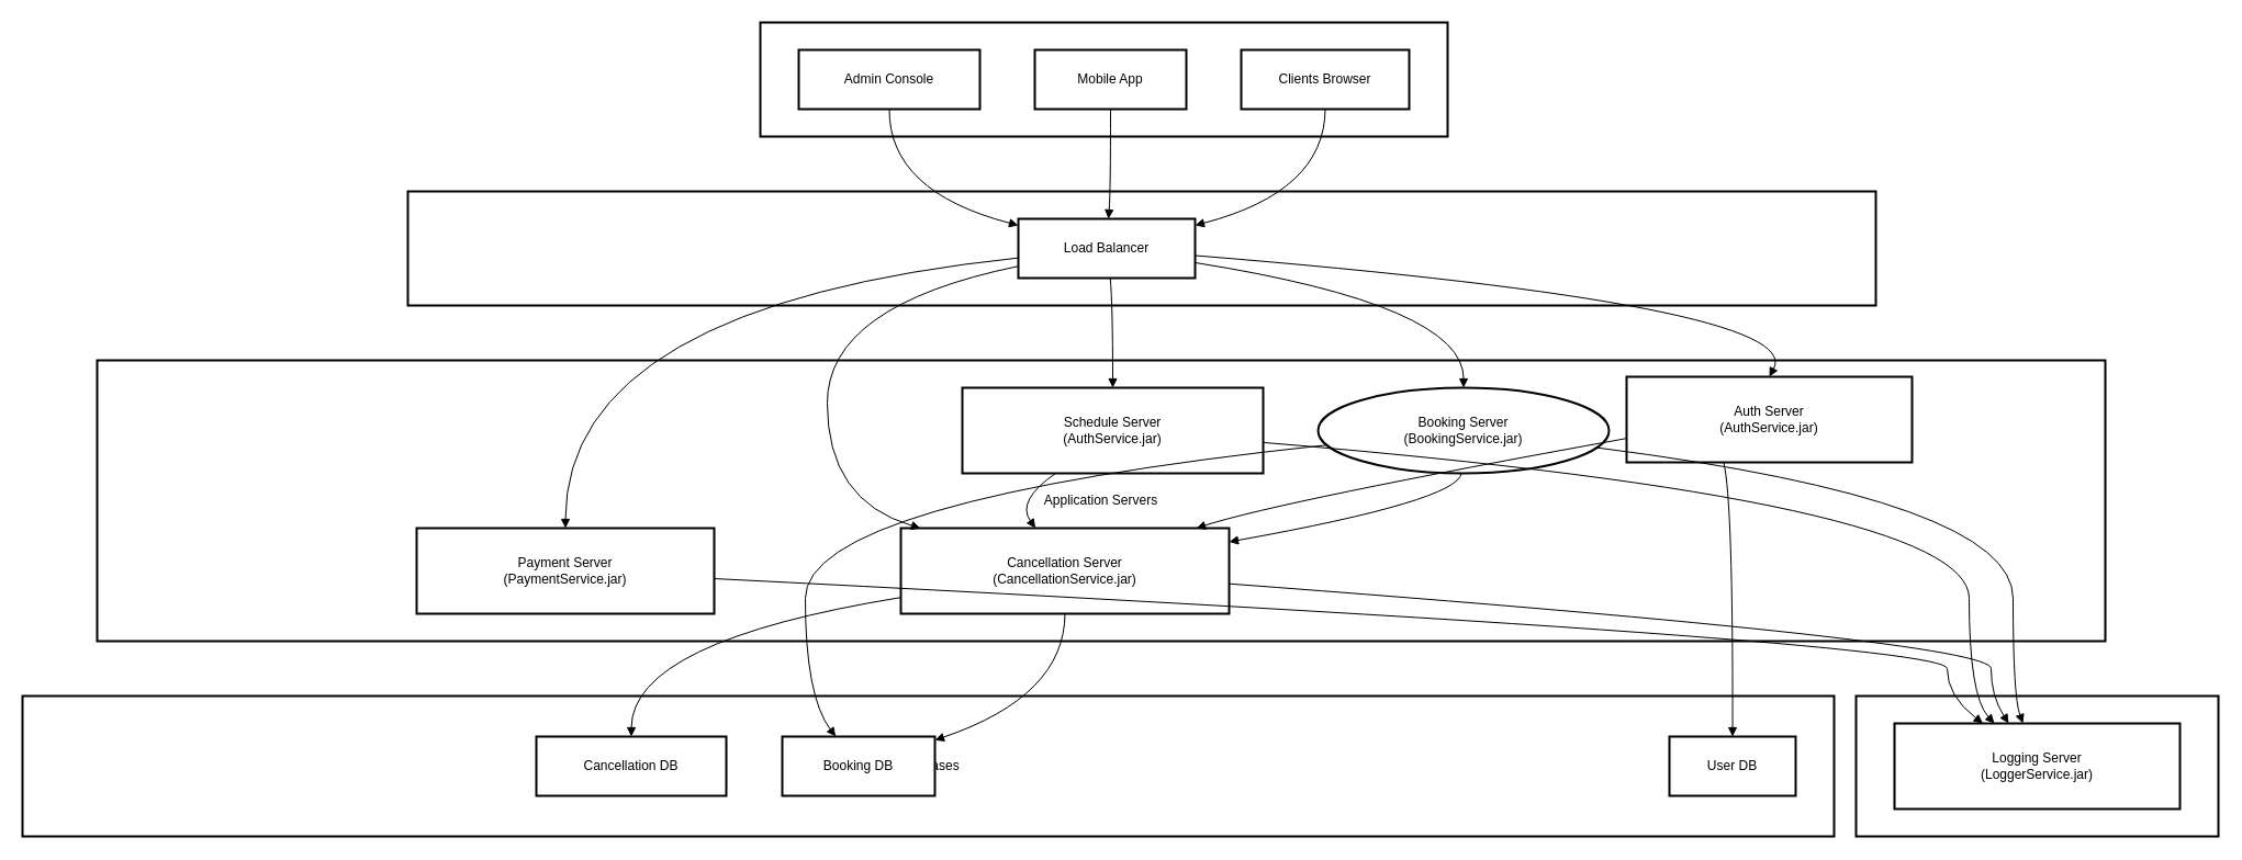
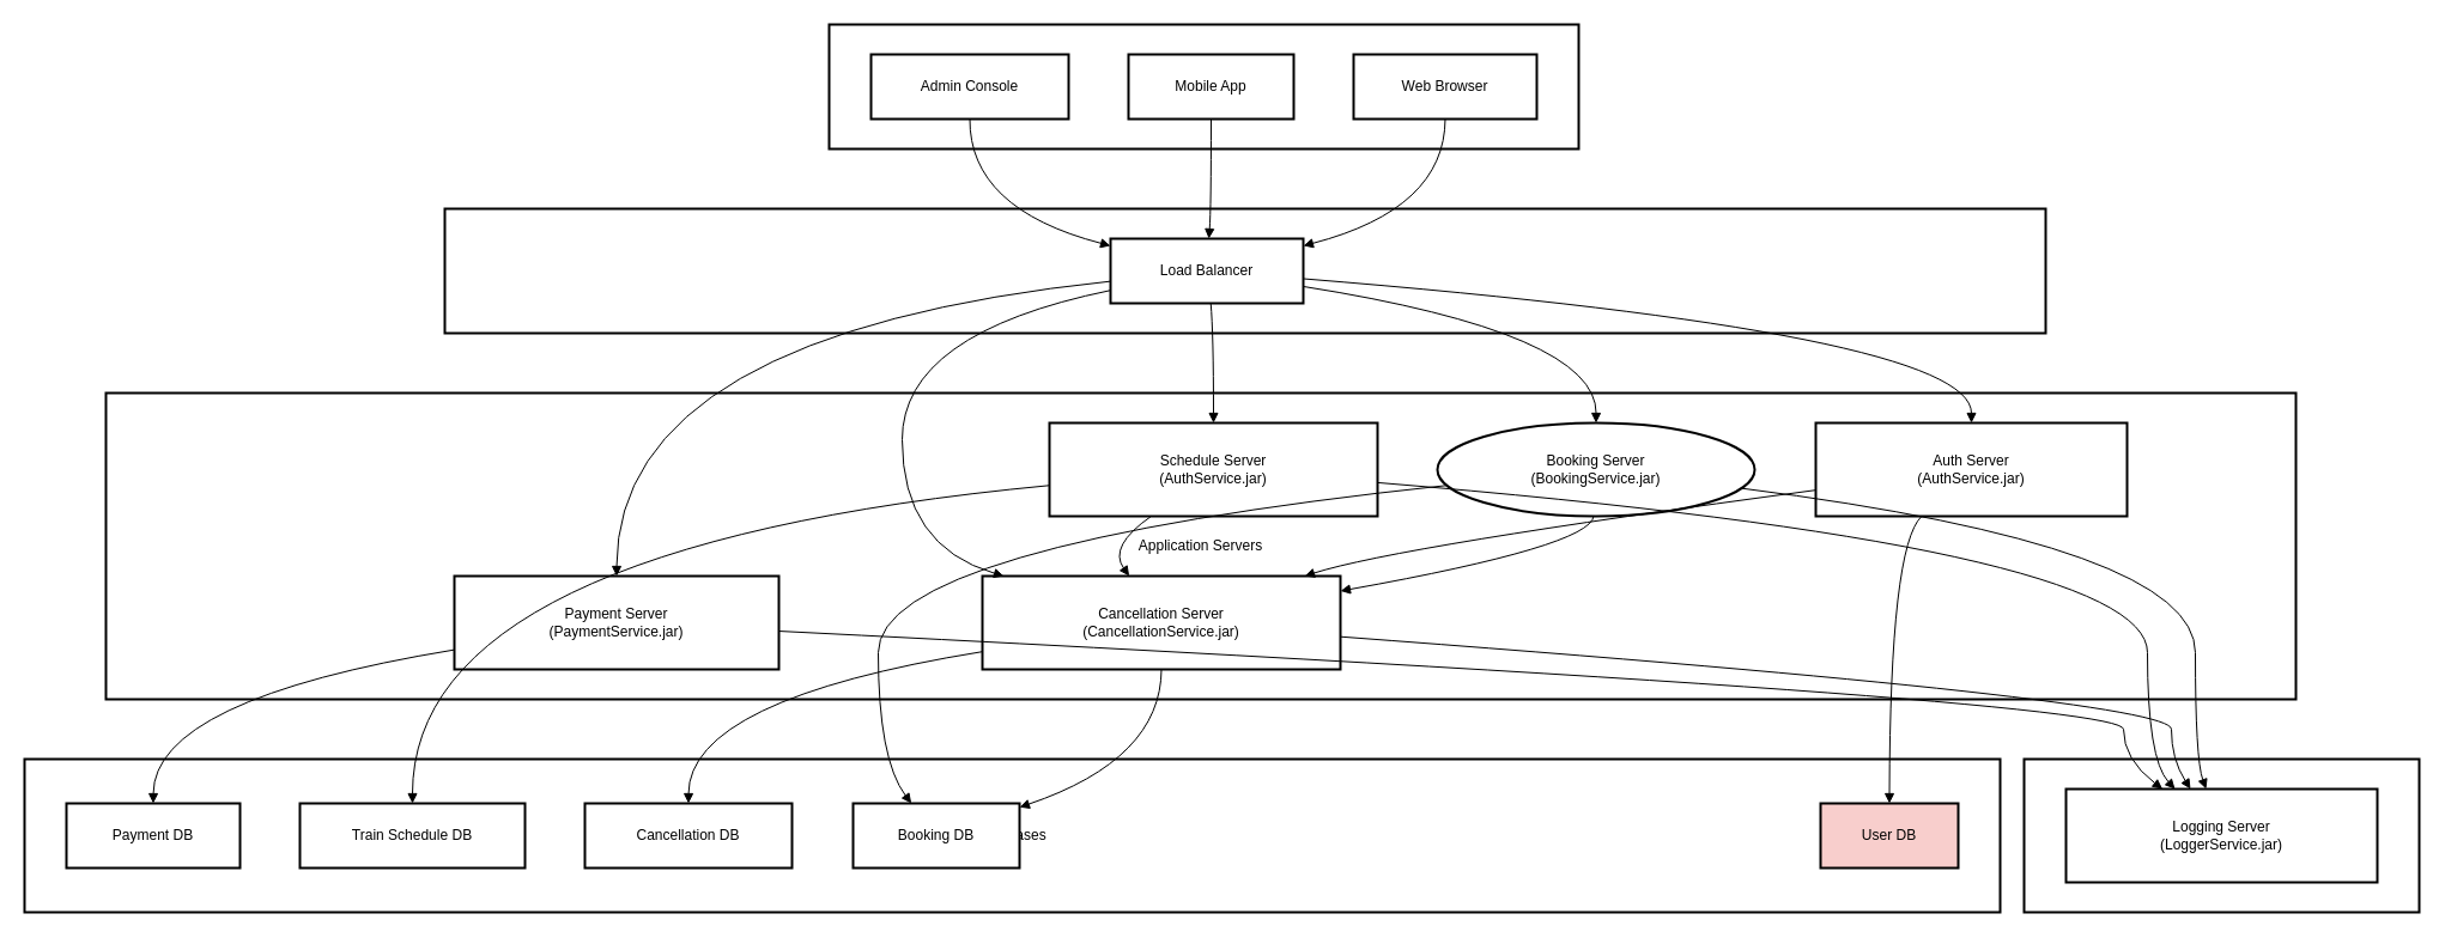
- <mxCell id="9" value="Clients Browser" style="whiteSpace=wrap;strokeWidth=2;" vertex="1" parent="1"><mxGeometry x="1130" y="45" width="153" height="54" as="geometry" /></mxCell>
+ <mxCell id="9" value="Web Browser" style="whiteSpace=wrap;strokeWidth=2;" vertex="1" parent="1"><mxGeometry x="1130" y="45" width="153" height="54" as="geometry" /></mxCell>
- <mxCell id="15" value="Auth Server&#10;(AuthService.jar)" style="whiteSpace=wrap;strokeWidth=2;" vertex="1" parent="1"><mxGeometry x="1481" y="343" width="260" height="78" as="geometry" /></mxCell>
+ <mxCell id="15" value="Auth Server&#10;(AuthService.jar)" style="whiteSpace=wrap;strokeWidth=2;" vertex="1" parent="1"><mxGeometry x="1516" y="353" width="260" height="78" as="geometry" /></mxCell>
+ <mxCell id="31" value="" style="curved=1;startArrow=none;endArrow=block;exitX=0;exitY=0.67;entryX=0.5;entryY=0;rounded=0;" edge="1" parent="1" source="12" target="18"><mxGeometry relative="1" as="geometry"><Array as="points"><mxPoint x="344" y="456" /></Array></mxGeometry></mxCell>
+ <mxCell id="30" value="" style="curved=1;startArrow=none;endArrow=block;exitX=0;exitY=0.79;entryX=0.5;entryY=0;rounded=0;" edge="1" parent="1" source="11" target="17"><mxGeometry relative="1" as="geometry"><Array as="points"><mxPoint x="128" y="584" /></Array></mxGeometry></mxCell>
+ <mxCell id="17" value="Payment DB" style="whiteSpace=wrap;strokeWidth=2;" vertex="1" parent="1"><mxGeometry x="55" y="671" width="145" height="54" as="geometry" /></mxCell>
+ <mxCell id="18" value="Train Schedule DB" style="whiteSpace=wrap;strokeWidth=2;" vertex="1" parent="1"><mxGeometry x="250" y="671" width="188" height="54" as="geometry" /></mxCell>
- <mxCell id="21" value="User DB" style="whiteSpace=wrap;strokeWidth=2;" vertex="1" parent="1"><mxGeometry x="1520" y="671" width="115" height="54" as="geometry" /></mxCell>
+ <mxCell id="21" value="User DB" style="whiteSpace=wrap;strokeWidth=2;fillColor=#f8cecc;" vertex="1" parent="1"><mxGeometry x="1520" y="671" width="115" height="54" as="geometry" /></mxCell>
